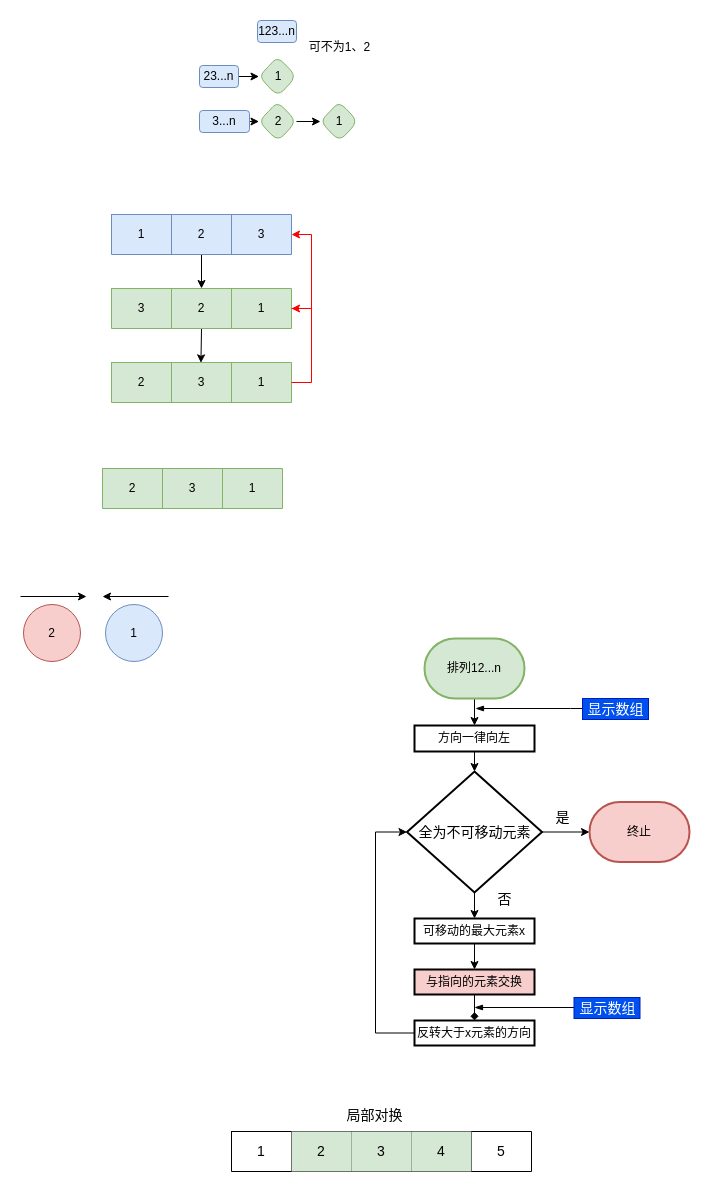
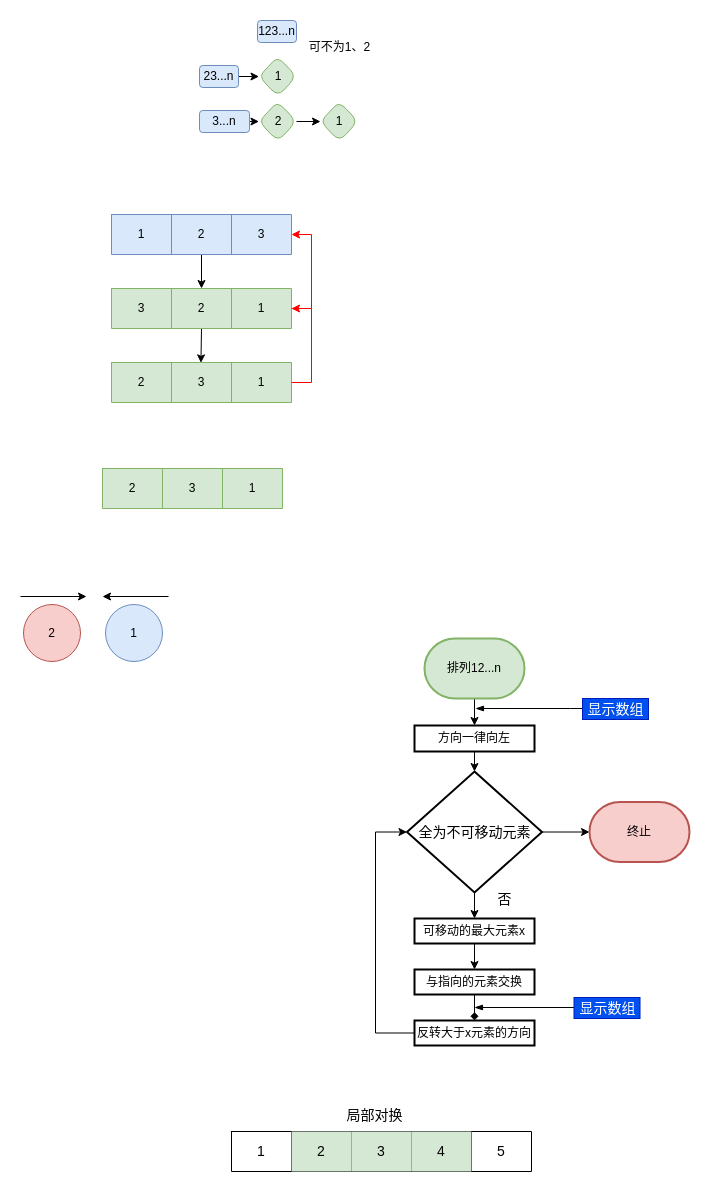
- <mxCell id="48" value="是" style="text;html=1;align=center;verticalAlign=middle;resizable=0;points=[];autosize=1;strokeColor=none;fillColor=none;fontSize=14;" vertex="1" parent="1"><mxGeometry x="549.5" y="806" width="24" height="21" as="geometry" /></mxCell>
- <mxCell id="52" value="与指向的元素交换" style="whiteSpace=wrap;html=1;strokeWidth=2;fillColor=#f8cecc;" vertex="1" parent="1"><mxGeometry x="414" y="969" width="120" height="25" as="geometry" /></mxCell>
+ <mxCell id="52" value="与指向的元素交换" style="whiteSpace=wrap;html=1;strokeWidth=2;" vertex="1" parent="1"><mxGeometry x="414" y="969" width="120" height="25" as="geometry" /></mxCell>
